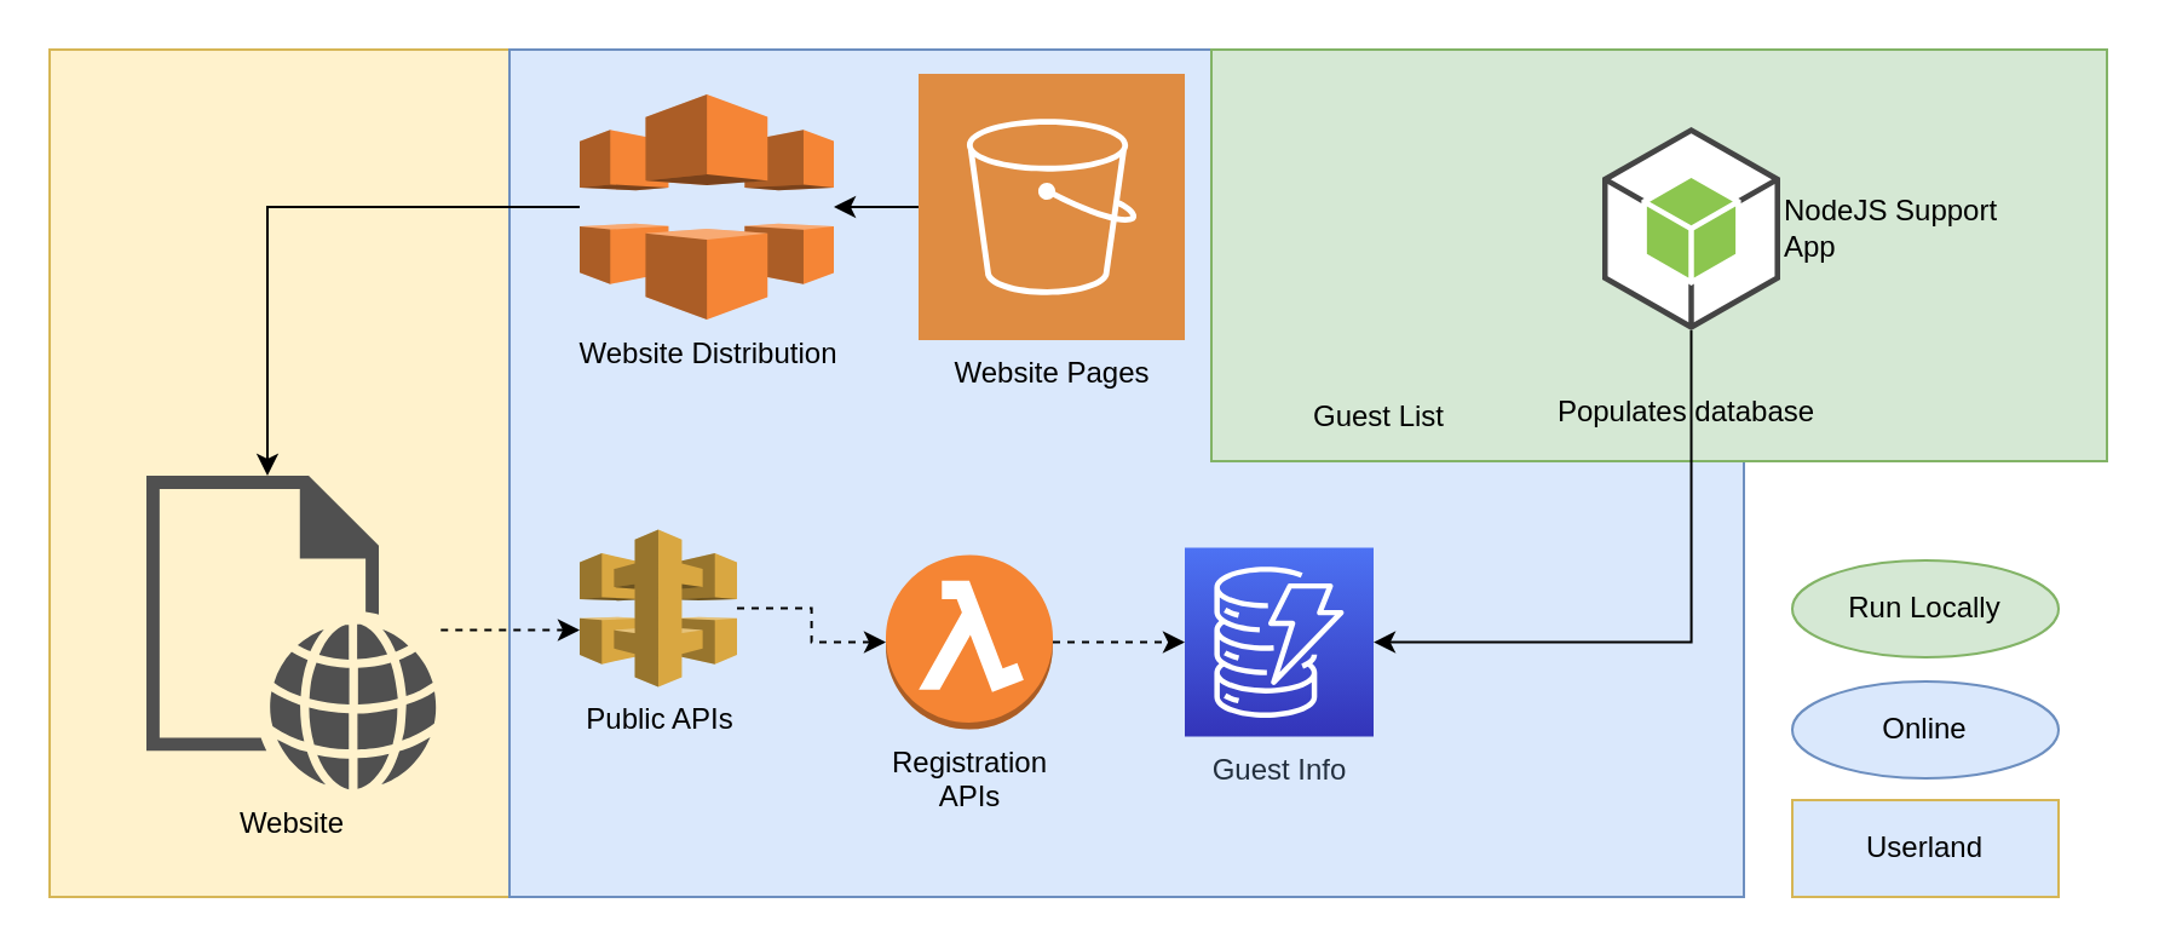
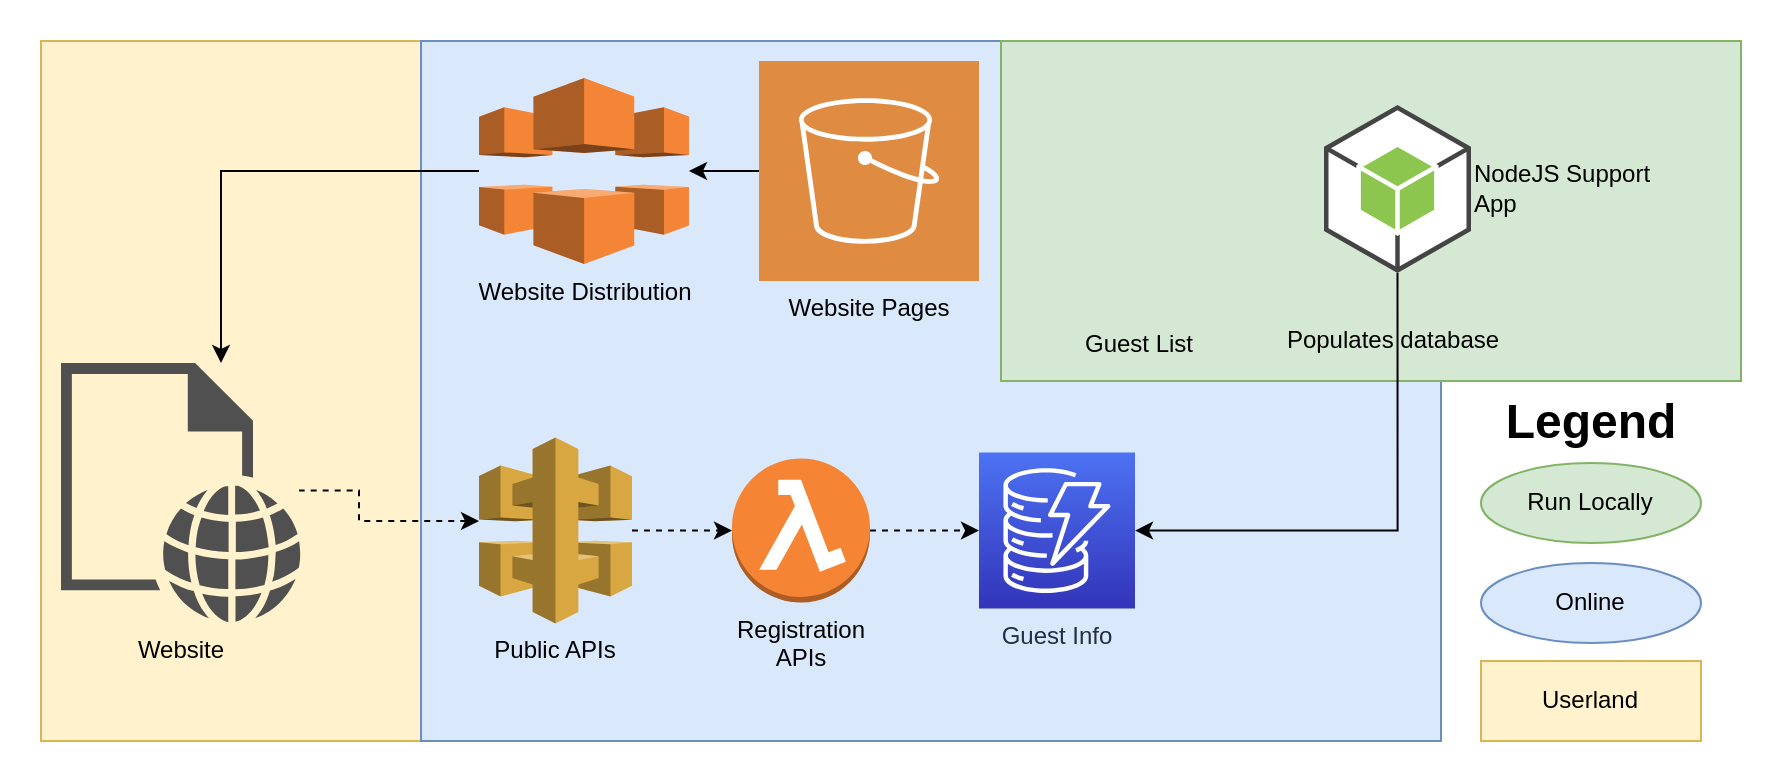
+ <mxCell id="22" value="&lt;b style=&quot;font-size: 24px;&quot;&gt;Legend&lt;/b&gt;" style="text;html=1;align=center;verticalAlign=middle;resizable=0;points=[];autosize=1;strokeColor=none;fillColor=none;fontSize=24;" vertex="1" parent="1"><mxGeometry x="745" y="196" width="100" height="30" as="geometry" /></mxCell>
- <mxCell id="11" value="Public APIs" style="outlineConnect=0;dashed=0;verticalLabelPosition=bottom;verticalAlign=top;align=center;html=1;shape=mxgraph.aws3.api_gateway;fillColor=#D9A741;gradientColor=none;" parent="1" vertex="1"><mxGeometry x="239" y="218.3" width="65" height="65" as="geometry" /></mxCell>
+ <mxCell id="11" value="Public APIs" style="outlineConnect=0;dashed=0;verticalLabelPosition=bottom;verticalAlign=top;align=center;html=1;shape=mxgraph.aws3.api_gateway;fillColor=#D9A741;gradientColor=none;" parent="1" vertex="1"><mxGeometry x="239" y="218.3" width="76.5" height="93" as="geometry" /></mxCell>
- <mxCell id="14" value="Website" style="sketch=0;pointerEvents=1;shadow=0;dashed=0;html=1;strokeColor=none;fillColor=#505050;labelPosition=center;verticalLabelPosition=bottom;verticalAlign=top;outlineConnect=0;align=center;shape=mxgraph.office.concepts.web_page;" parent="1" vertex="1"><mxGeometry x="60" y="196" width="120" height="129.6" as="geometry" /></mxCell>
+ <mxCell id="14" value="Website" style="sketch=0;pointerEvents=1;shadow=0;dashed=0;html=1;strokeColor=none;fillColor=#505050;labelPosition=center;verticalLabelPosition=bottom;verticalAlign=top;outlineConnect=0;align=center;shape=mxgraph.office.concepts.web_page;" parent="1" vertex="1"><mxGeometry x="30" y="181" width="120" height="129.6" as="geometry" /></mxCell>
- <mxCell id="23" value="Userland" style="rounded=0;whiteSpace=wrap;html=1;fillColor=#dae8fc;strokeColor=#d6b656;" vertex="1" parent="1"><mxGeometry x="740" y="330" width="110" height="40" as="geometry" /></mxCell>
+ <mxCell id="23" value="Userland" style="rounded=0;whiteSpace=wrap;html=1;fillColor=#fff2cc;strokeColor=#d6b656;" vertex="1" parent="1"><mxGeometry x="740" y="330" width="110" height="40" as="geometry" /></mxCell>
